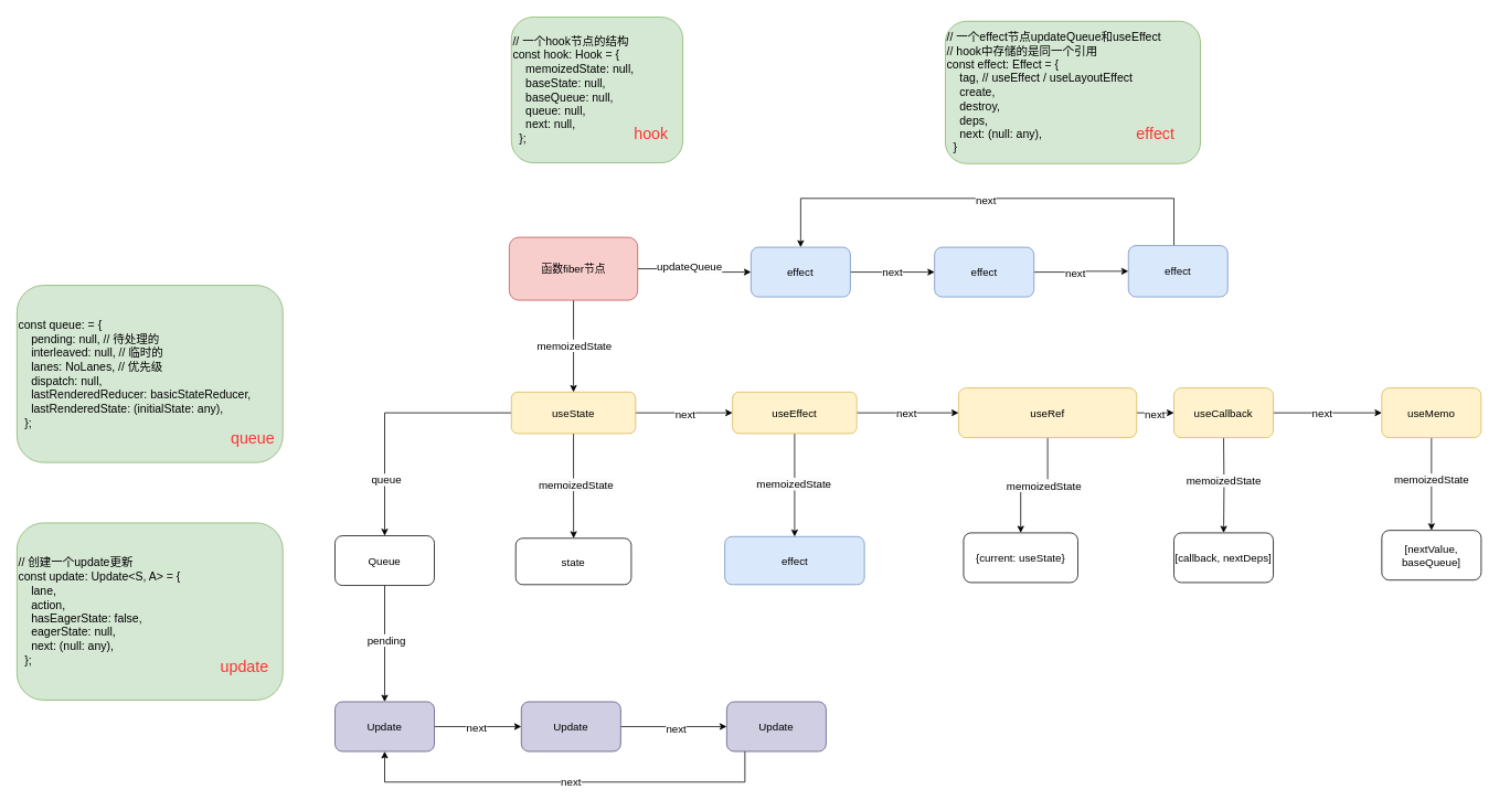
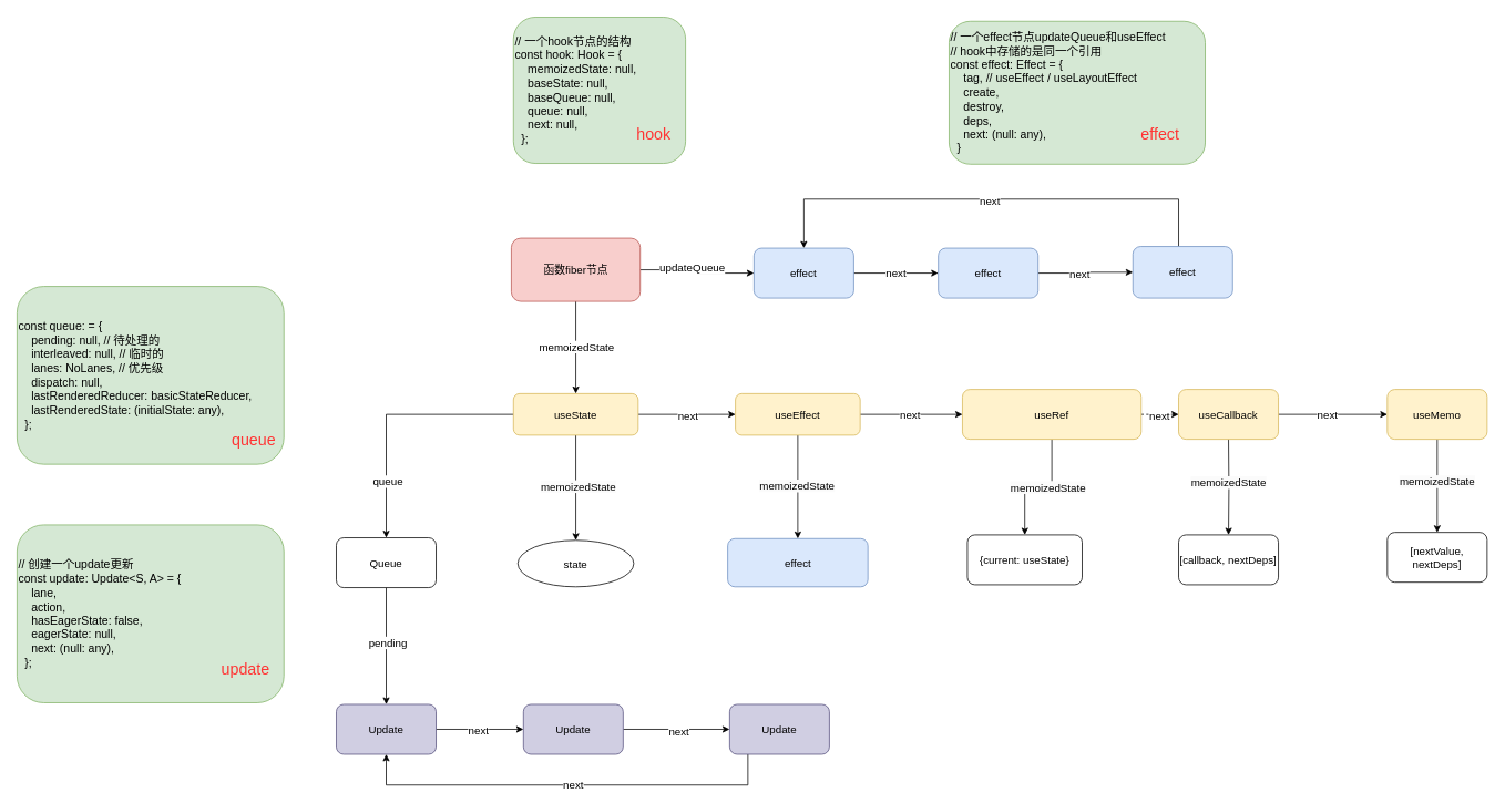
- <mxCell id="20" value="" style="edgeStyle=orthogonalEdgeStyle;rounded=0;orthogonalLoop=1;jettySize=auto;html=1;fontSize=13;" edge="1" parent="1" source="24" target="30"><mxGeometry relative="1" as="geometry" /></mxCell>
+ <mxCell id="20" value="" style="edgeStyle=orthogonalEdgeStyle;rounded=0;orthogonalLoop=1;jettySize=auto;html=1;fontSize=13;dashed=1;" edge="1" parent="1" source="24" target="30"><mxGeometry relative="1" as="geometry" /></mxCell>
- <mxCell id="45" value="[nextValue, baseQueue]" style="whiteSpace=wrap;html=1;rounded=1;fontSize=13;" vertex="1" parent="1"><mxGeometry x="1668" y="640" width="120" height="60" as="geometry" /></mxCell>
+ <mxCell id="45" value="[nextValue, nextDeps]" style="whiteSpace=wrap;html=1;rounded=1;fontSize=13;" vertex="1" parent="1"><mxGeometry x="1668" y="640" width="120" height="60" as="geometry" /></mxCell>
- <mxCell id="46" value="state" style="whiteSpace=wrap;html=1;rounded=1;fontSize=13;" vertex="1" parent="1"><mxGeometry x="622.25" y="649.5" width="139.5" height="56" as="geometry" /></mxCell>
+ <mxCell id="46" value="state" style="ellipse;whiteSpace=wrap;html=1;fontSize=13;" vertex="1" parent="1"><mxGeometry x="622.25" y="649.5" width="139.5" height="56" as="geometry" /></mxCell>
